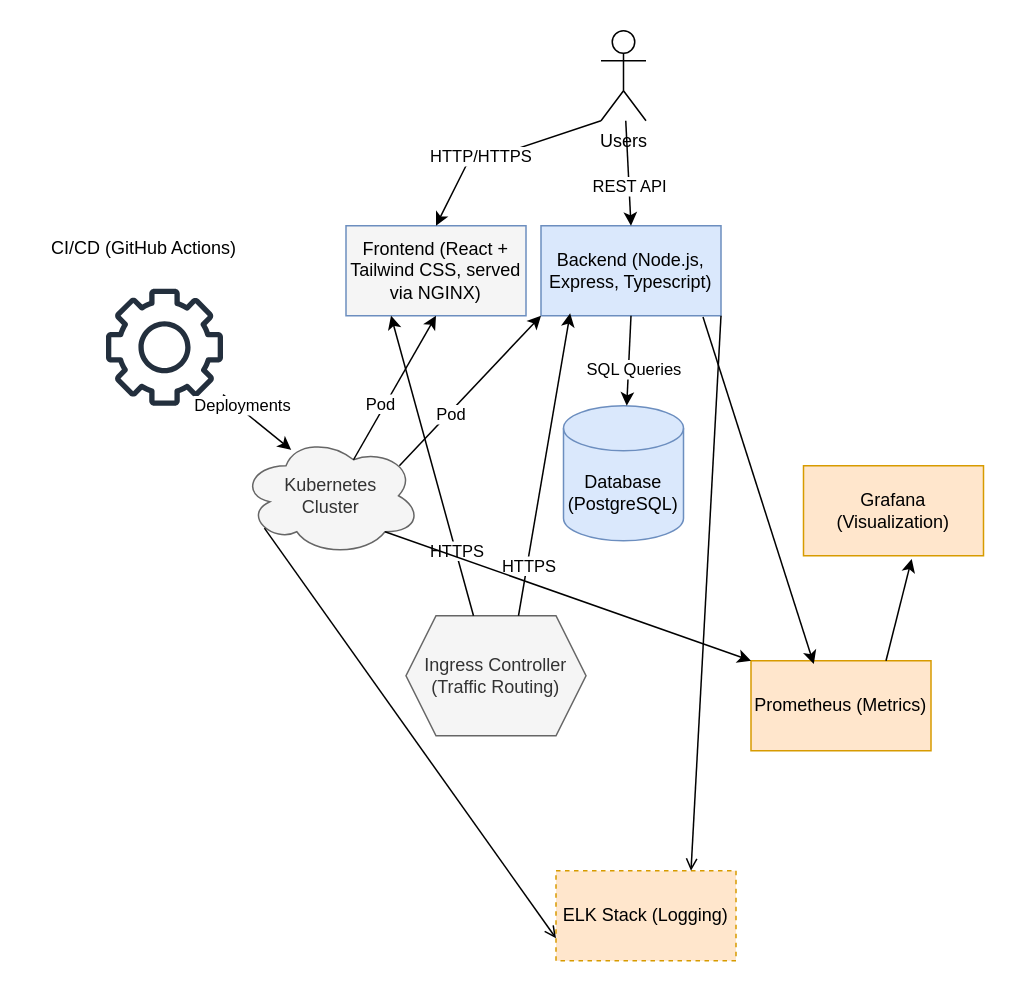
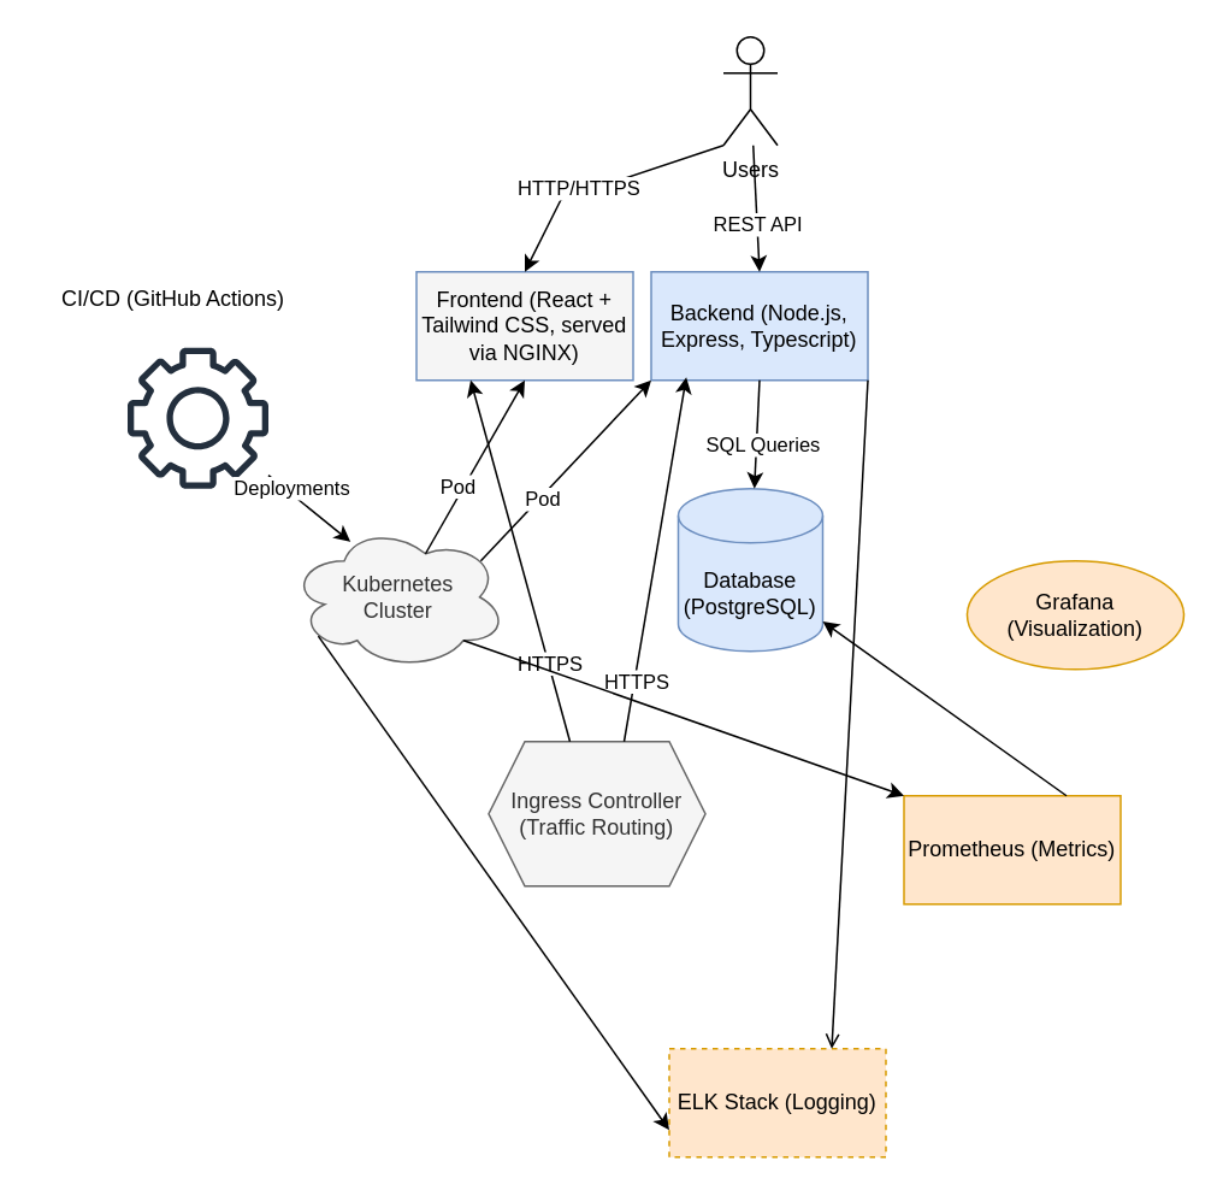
- <mxCell id="23" value="Grafana (Visualization)" style="rounded=0;whiteSpace=wrap;html=1;fillColor=#ffe6cc;strokeColor=#d79b00;" vertex="1" parent="1"><mxGeometry x="535" y="310" width="120" height="60" as="geometry" /></mxCell>
+ <mxCell id="23" value="Grafana (Visualization)" style="ellipse;whiteSpace=wrap;html=1;fillColor=#ffe6cc;strokeColor=#d79b00;" vertex="1" parent="1"><mxGeometry x="535" y="310" width="120" height="60" as="geometry" /></mxCell>
- <mxCell id="25" value="" style="endArrow=classic;html=1;rounded=0;entryX=0.349;entryY=0.037;entryDx=0;entryDy=0;entryPerimeter=0;exitX=0.9;exitY=1.014;exitDx=0;exitDy=0;exitPerimeter=0;" edge="1" parent="1" source="6" target="22"><mxGeometry width="50" height="50" relative="1" as="geometry"><mxPoint x="500" y="370" as="sourcePoint" /><mxPoint x="470" y="280" as="targetPoint" /></mxGeometry></mxCell>
- <mxCell id="26" value="" style="endArrow=classic;html=1;rounded=0;entryX=0.601;entryY=1.035;entryDx=0;entryDy=0;entryPerimeter=0;exitX=0.75;exitY=0;exitDx=0;exitDy=0;" edge="1" parent="1" source="22" target="23"><mxGeometry width="50" height="50" relative="1" as="geometry"><mxPoint x="610" y="430" as="sourcePoint" /><mxPoint x="470" y="280" as="targetPoint" /></mxGeometry></mxCell>
+ <mxCell id="26" value="" style="endArrow=classic;html=1;rounded=0;exitX=0.75;exitY=0;exitDx=0;exitDy=0;" edge="1" parent="1" source="22" target="9"><mxGeometry width="50" height="50" relative="1" as="geometry"><mxPoint x="610" y="430" as="sourcePoint" /><mxPoint x="470" y="280" as="targetPoint" /></mxGeometry></mxCell>
- <mxCell id="28" value="" style="endArrow=open;html=1;rounded=0;exitX=0.13;exitY=0.77;exitDx=0;exitDy=0;entryX=0;entryY=0.75;entryDx=0;entryDy=0;exitPerimeter=0;" edge="1" parent="1" source="12" target="27"><mxGeometry width="50" height="50" relative="1" as="geometry"><mxPoint x="420" y="330" as="sourcePoint" /><mxPoint x="470" y="280" as="targetPoint" /></mxGeometry></mxCell>
+ <mxCell id="28" value="" style="endArrow=classic;html=1;rounded=0;exitX=0.13;exitY=0.77;exitDx=0;exitDy=0;entryX=0;entryY=0.75;entryDx=0;entryDy=0;exitPerimeter=0;" edge="1" parent="1" source="12" target="27"><mxGeometry width="50" height="50" relative="1" as="geometry"><mxPoint x="420" y="330" as="sourcePoint" /><mxPoint x="470" y="280" as="targetPoint" /></mxGeometry></mxCell>
